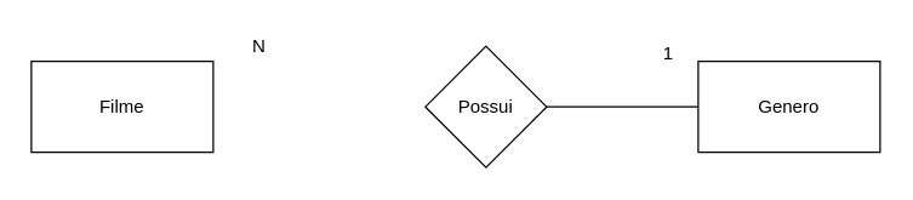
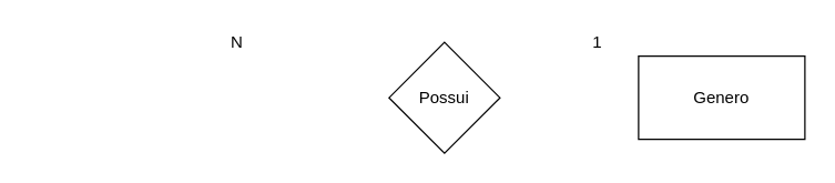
- <mxCell id="6" value="1" style="text;html=1;align=center;verticalAlign=middle;resizable=0;points=[];autosize=1;" vertex="1" parent="1"><mxGeometry x="430" y="25" width="20" height="20" as="geometry" /></mxCell>
+ <mxCell id="6" value="1" style="text;html=1;align=center;verticalAlign=middle;resizable=0;points=[];autosize=1;" vertex="1" parent="1"><mxGeometry x="420" y="20" width="20" height="20" as="geometry" /></mxCell>
- <mxCell id="2" value="Filme" style="whiteSpace=wrap;html=1;" vertex="1" parent="1"><mxGeometry x="20" y="40" width="120" height="60" as="geometry" /></mxCell>
- <mxCell id="3" style="edgeStyle=orthogonalEdgeStyle;rounded=0;orthogonalLoop=1;jettySize=auto;html=1;endArrow=none;endFill=0;" edge="1" parent="1" source="4" target="5"><mxGeometry relative="1" as="geometry" /></mxCell>
